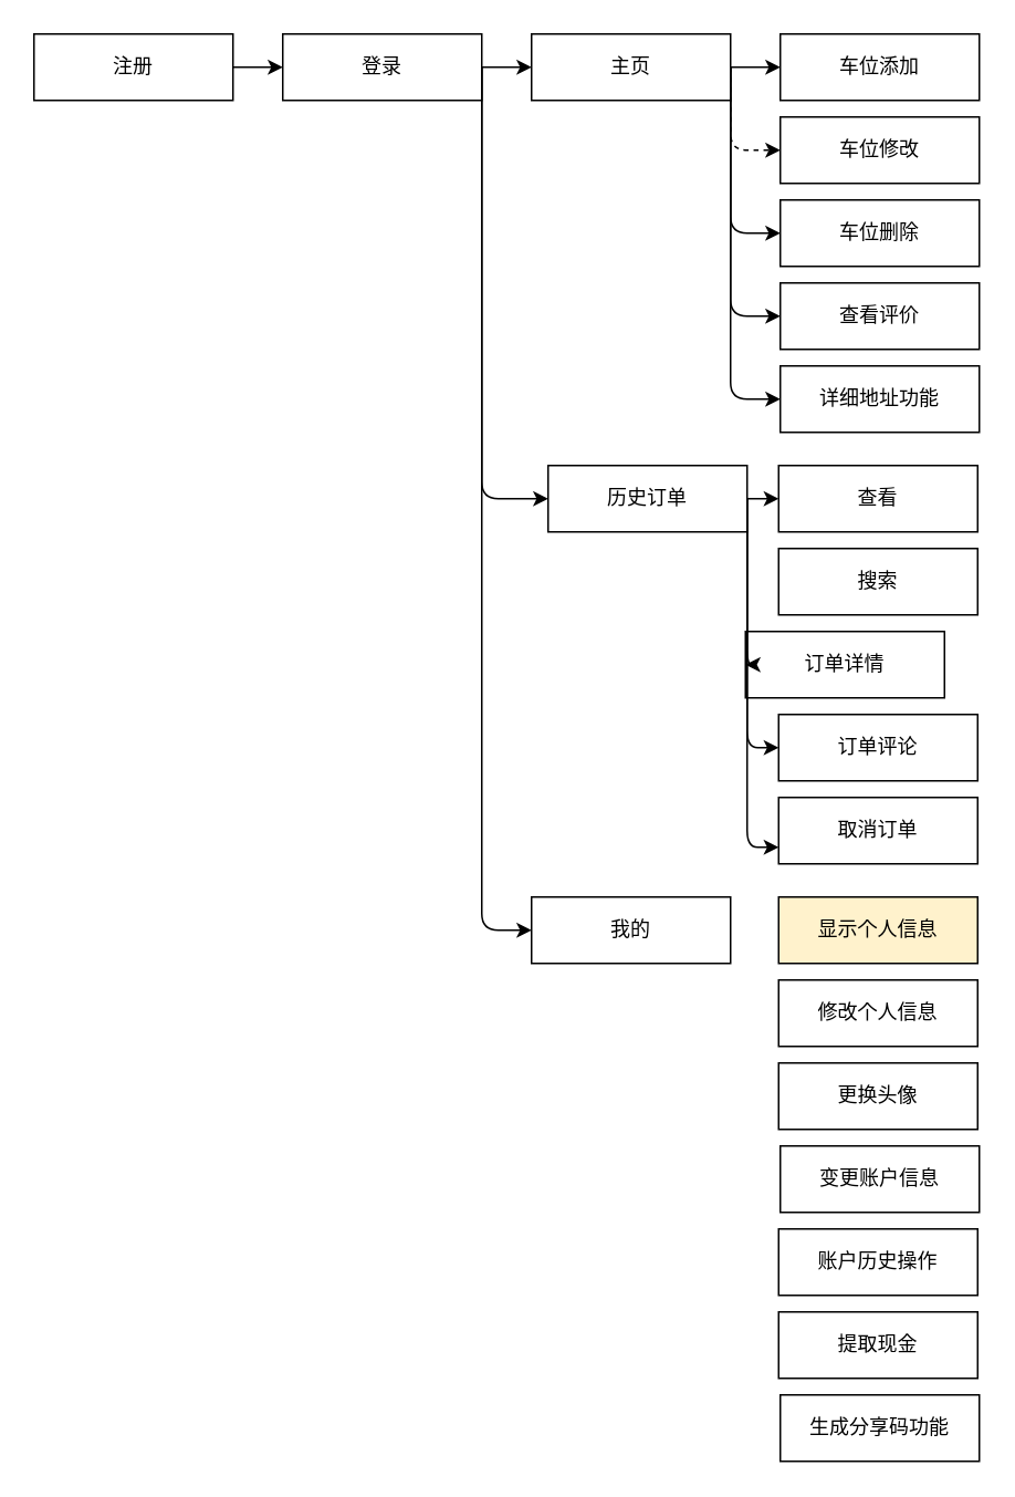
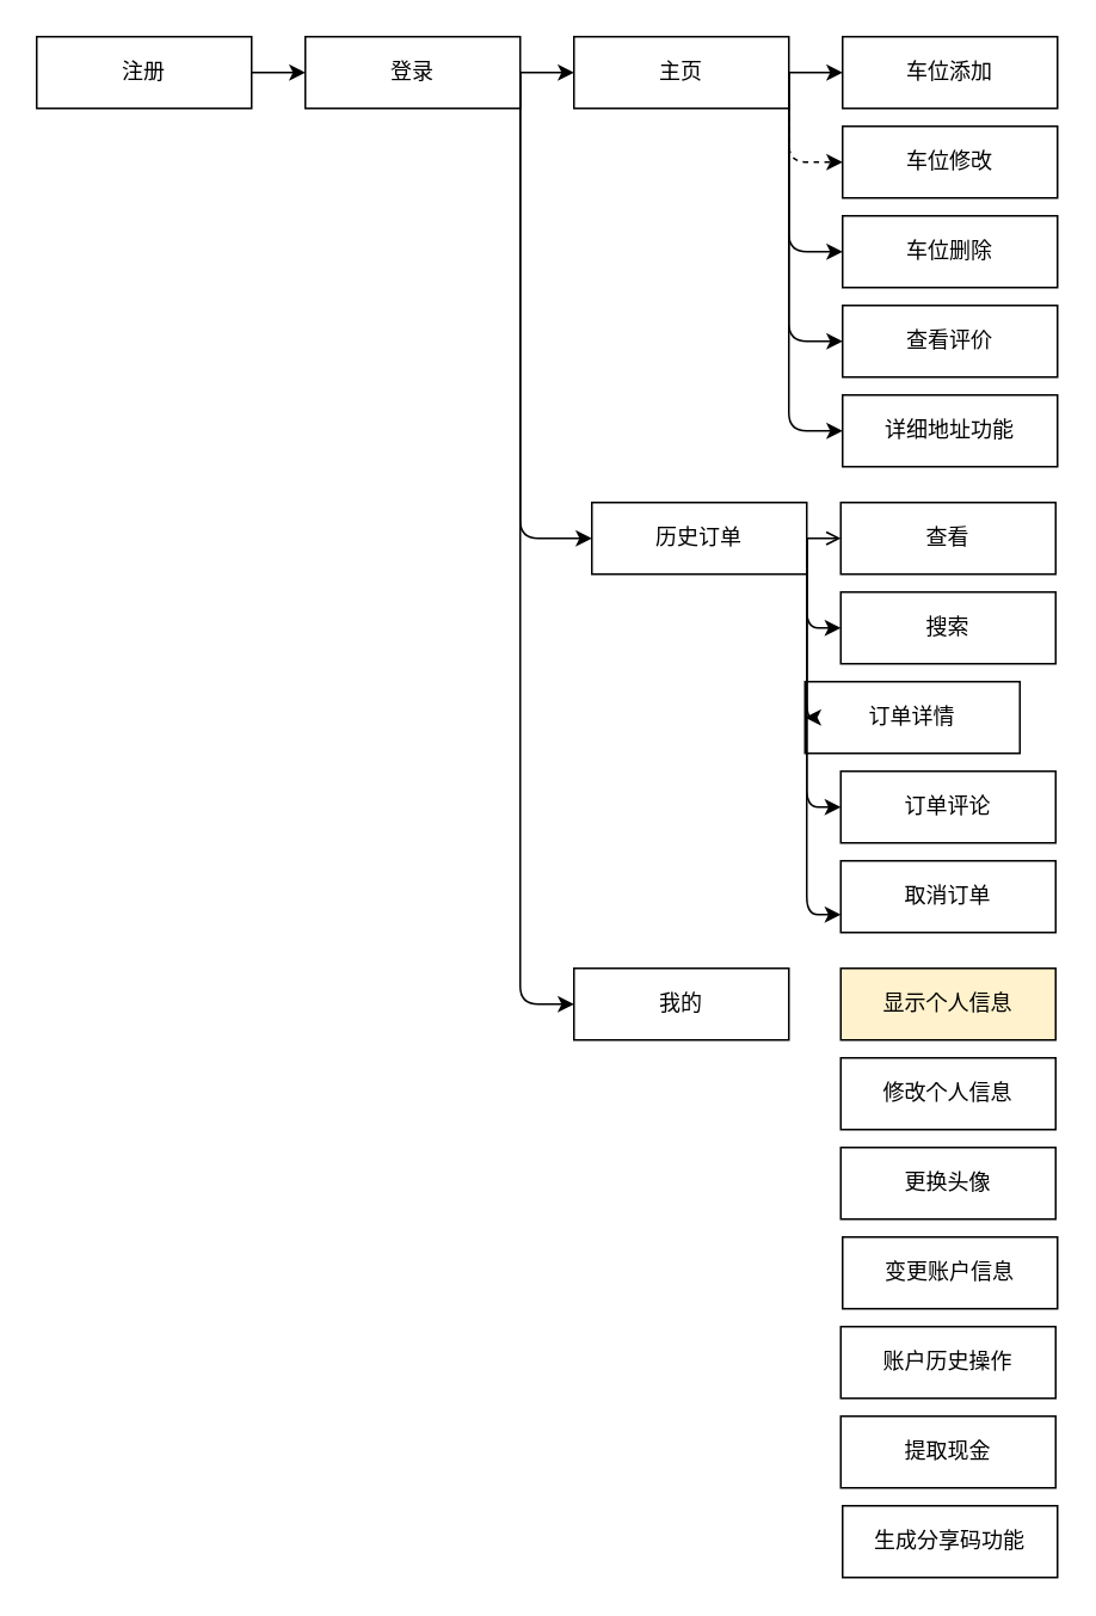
- <mxCell id="17" style="edgeStyle=orthogonalEdgeStyle;rounded=0;orthogonalLoop=1;jettySize=auto;html=1;exitX=1;exitY=0.5;exitDx=0;exitDy=0;entryX=0;entryY=0.5;entryDx=0;entryDy=0;" edge="1" parent="1" source="18" target="20"><mxGeometry relative="1" as="geometry" /></mxCell>
+ <mxCell id="17" style="edgeStyle=orthogonalEdgeStyle;rounded=0;orthogonalLoop=1;jettySize=auto;html=1;exitX=1;exitY=0.5;exitDx=0;exitDy=0;entryX=0;entryY=0.5;entryDx=0;entryDy=0;endArrow=open;" edge="1" parent="1" source="18" target="20"><mxGeometry relative="1" as="geometry" /></mxCell>
+ <mxCell id="25" value="" style="endArrow=classic;html=1;exitX=1;exitY=0.5;exitDx=0;exitDy=0;entryX=0;entryY=0.5;entryDx=0;entryDy=0;" edge="1" parent="1" source="18" target="21"><mxGeometry width="50" height="50" relative="1" as="geometry"><mxPoint x="500" y="350" as="sourcePoint" /><mxPoint x="550" y="300" as="targetPoint" /><Array as="points"><mxPoint x="450" y="350" /></Array></mxGeometry></mxCell>
